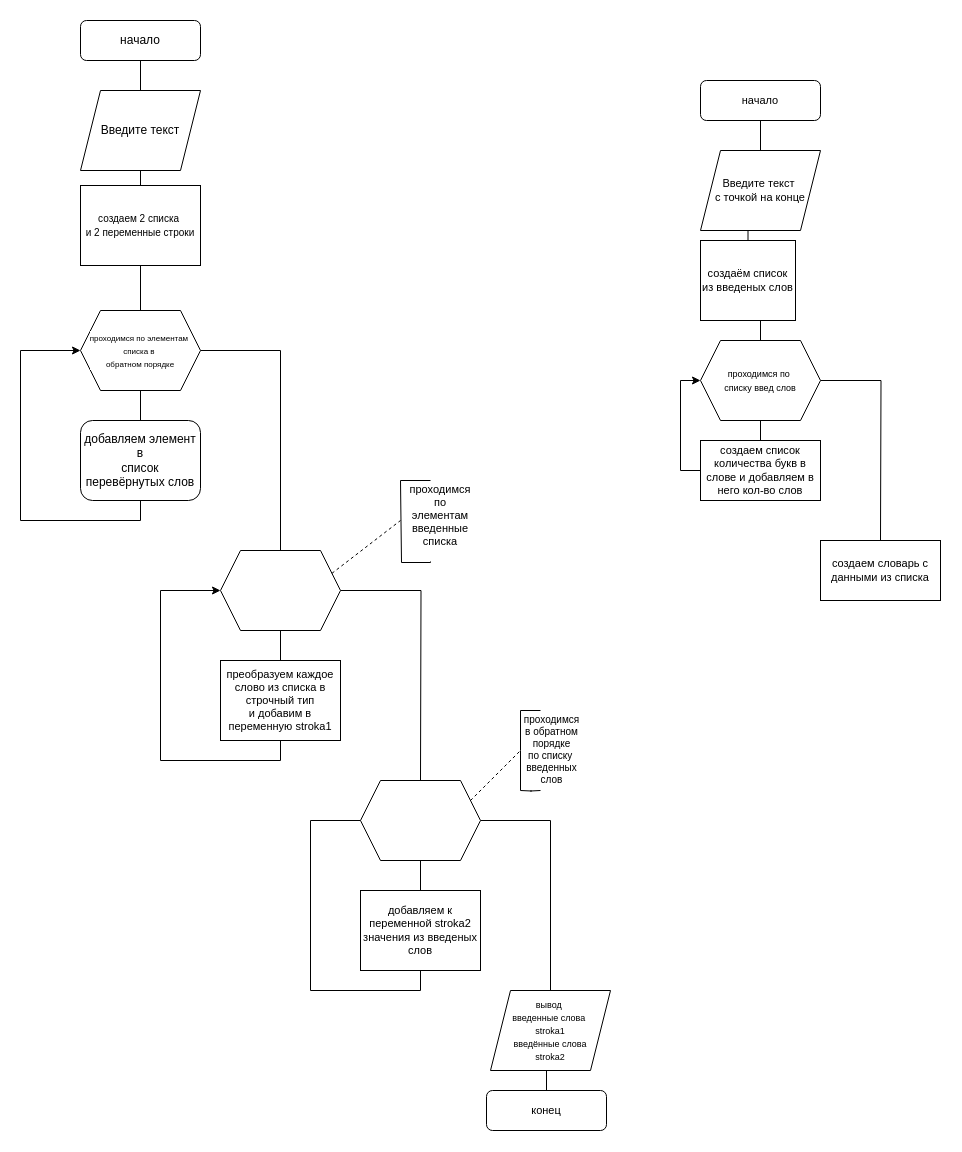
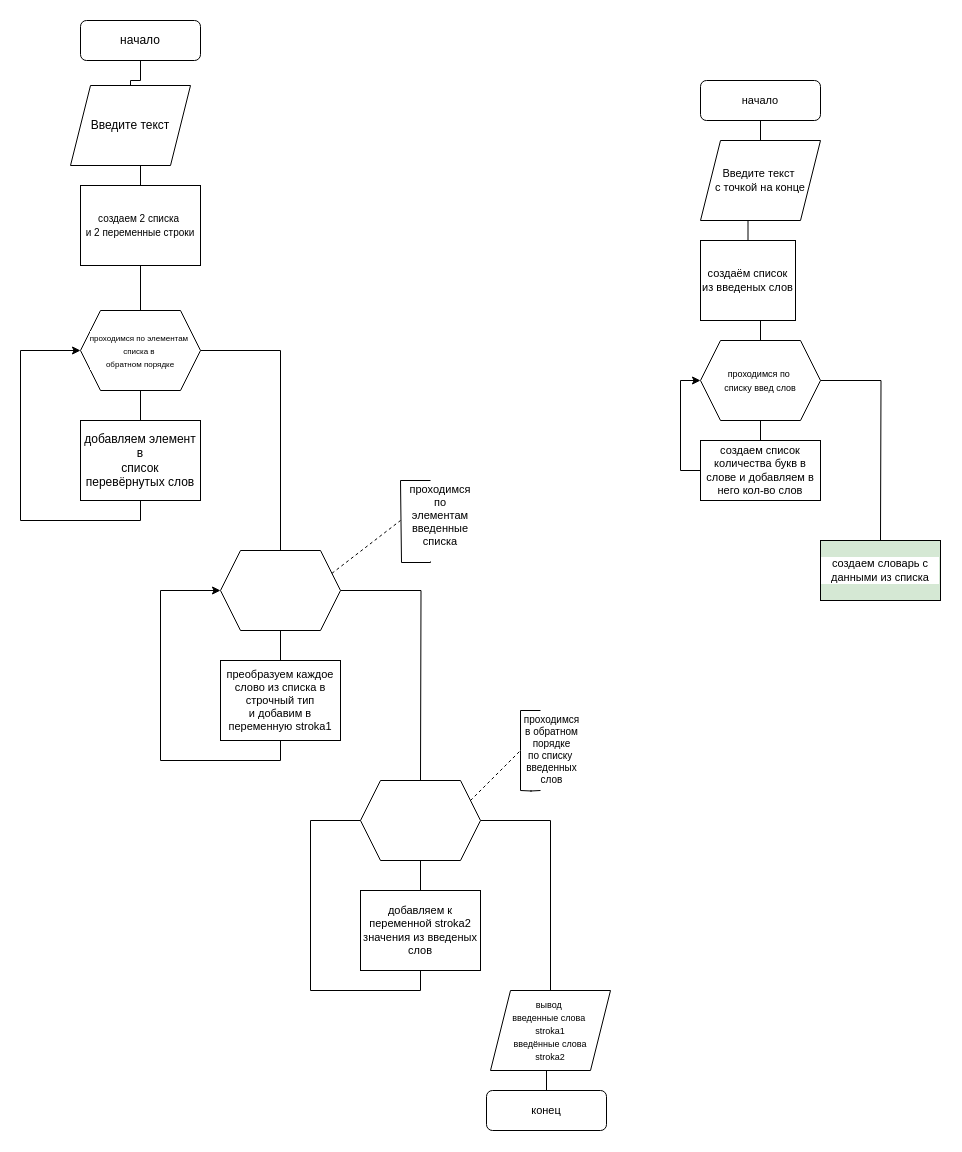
- <mxCell id="5" value="Введите текст" style="shape=parallelogram;perimeter=parallelogramPerimeter;whiteSpace=wrap;html=1;fixedSize=1;" parent="1" vertex="1"><mxGeometry x="80" y="90" width="120" height="80" as="geometry" /></mxCell>
+ <mxCell id="5" value="Введите текст" style="shape=parallelogram;perimeter=parallelogramPerimeter;whiteSpace=wrap;html=1;fixedSize=1;" parent="1" vertex="1"><mxGeometry x="70" y="85" width="120" height="80" as="geometry" /></mxCell>
- <mxCell id="37" value="Введите текст&amp;nbsp;&lt;div&gt;с точкой на конце&lt;/div&gt;" style="shape=parallelogram;perimeter=parallelogramPerimeter;whiteSpace=wrap;html=1;fixedSize=1;fontFamily=Helvetica;fontSize=11;fontColor=default;labelBackgroundColor=default;" vertex="1" parent="1"><mxGeometry x="700" y="150" width="120" height="80" as="geometry" /></mxCell>
+ <mxCell id="37" value="Введите текст&amp;nbsp;&lt;div&gt;с точкой на конце&lt;/div&gt;" style="shape=parallelogram;perimeter=parallelogramPerimeter;whiteSpace=wrap;html=1;fixedSize=1;fontFamily=Helvetica;fontSize=11;fontColor=default;labelBackgroundColor=default;" vertex="1" parent="1"><mxGeometry x="700" y="140" width="120" height="80" as="geometry" /></mxCell>
- <mxCell id="12" value="добавляем элемент в&lt;div&gt;список перевёрнутых слов&lt;/div&gt;" style="whiteSpace=wrap;html=1;rounded=1;" vertex="1" parent="1"><mxGeometry x="80" y="420" width="120" height="80" as="geometry" /></mxCell>
+ <mxCell id="12" value="добавляем элемент в&lt;div&gt;список перевёрнутых слов&lt;/div&gt;" style="rounded=0;whiteSpace=wrap;html=1;" vertex="1" parent="1"><mxGeometry x="80" y="420" width="120" height="80" as="geometry" /></mxCell>
- <mxCell id="45" value="создаем словарь с данными из списка" style="rounded=0;whiteSpace=wrap;html=1;fontFamily=Helvetica;fontSize=11;fontColor=default;labelBackgroundColor=default;" vertex="1" parent="1"><mxGeometry x="820" y="540" width="120" height="60" as="geometry" /></mxCell>
+ <mxCell id="45" value="создаем словарь с данными из списка" style="rounded=0;whiteSpace=wrap;html=1;fontFamily=Helvetica;fontSize=11;fontColor=default;labelBackgroundColor=default;fillColor=#d5e8d4;" vertex="1" parent="1"><mxGeometry x="820" y="540" width="120" height="60" as="geometry" /></mxCell>
